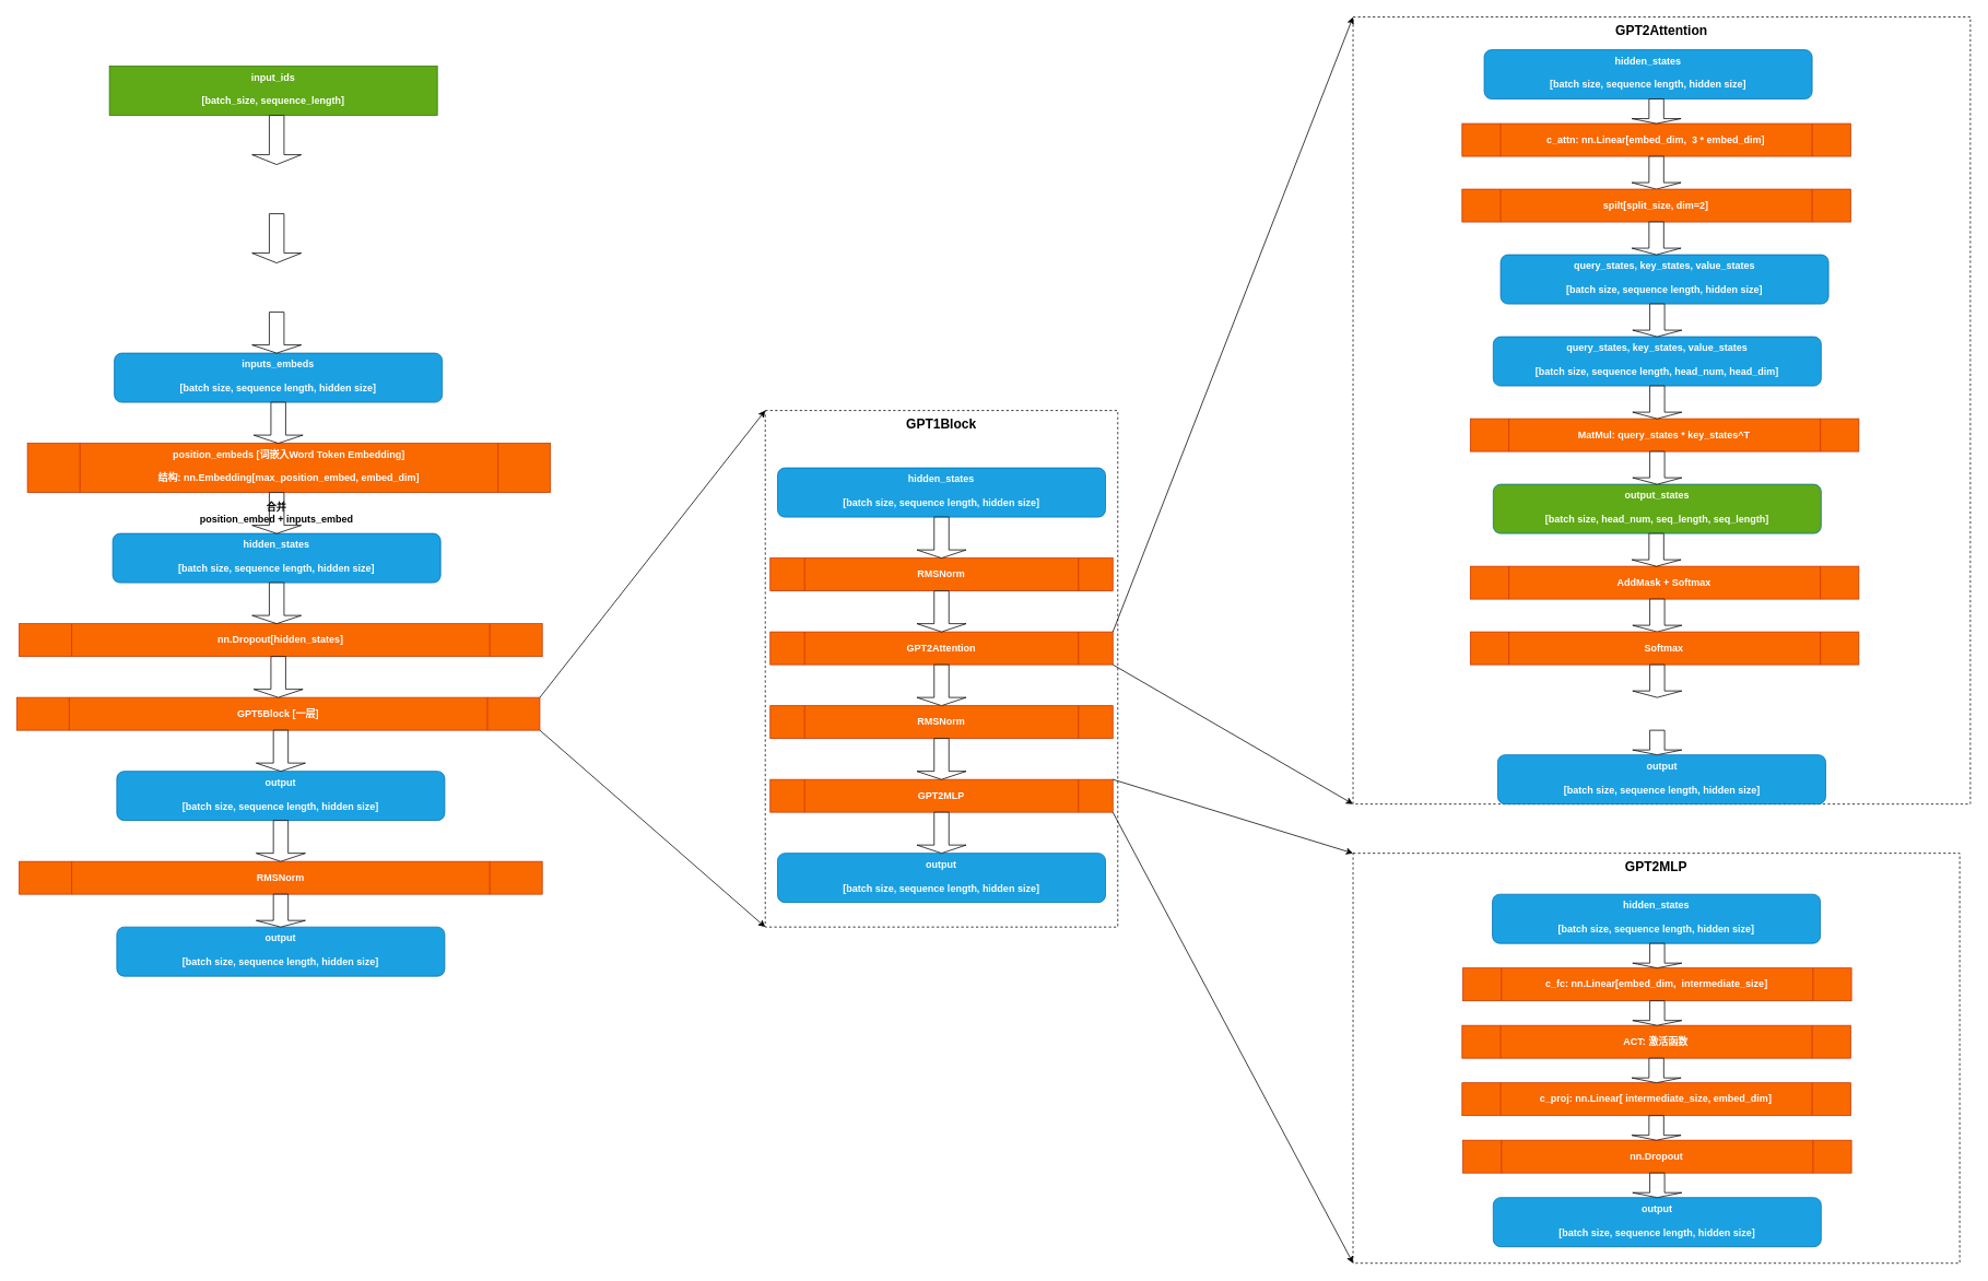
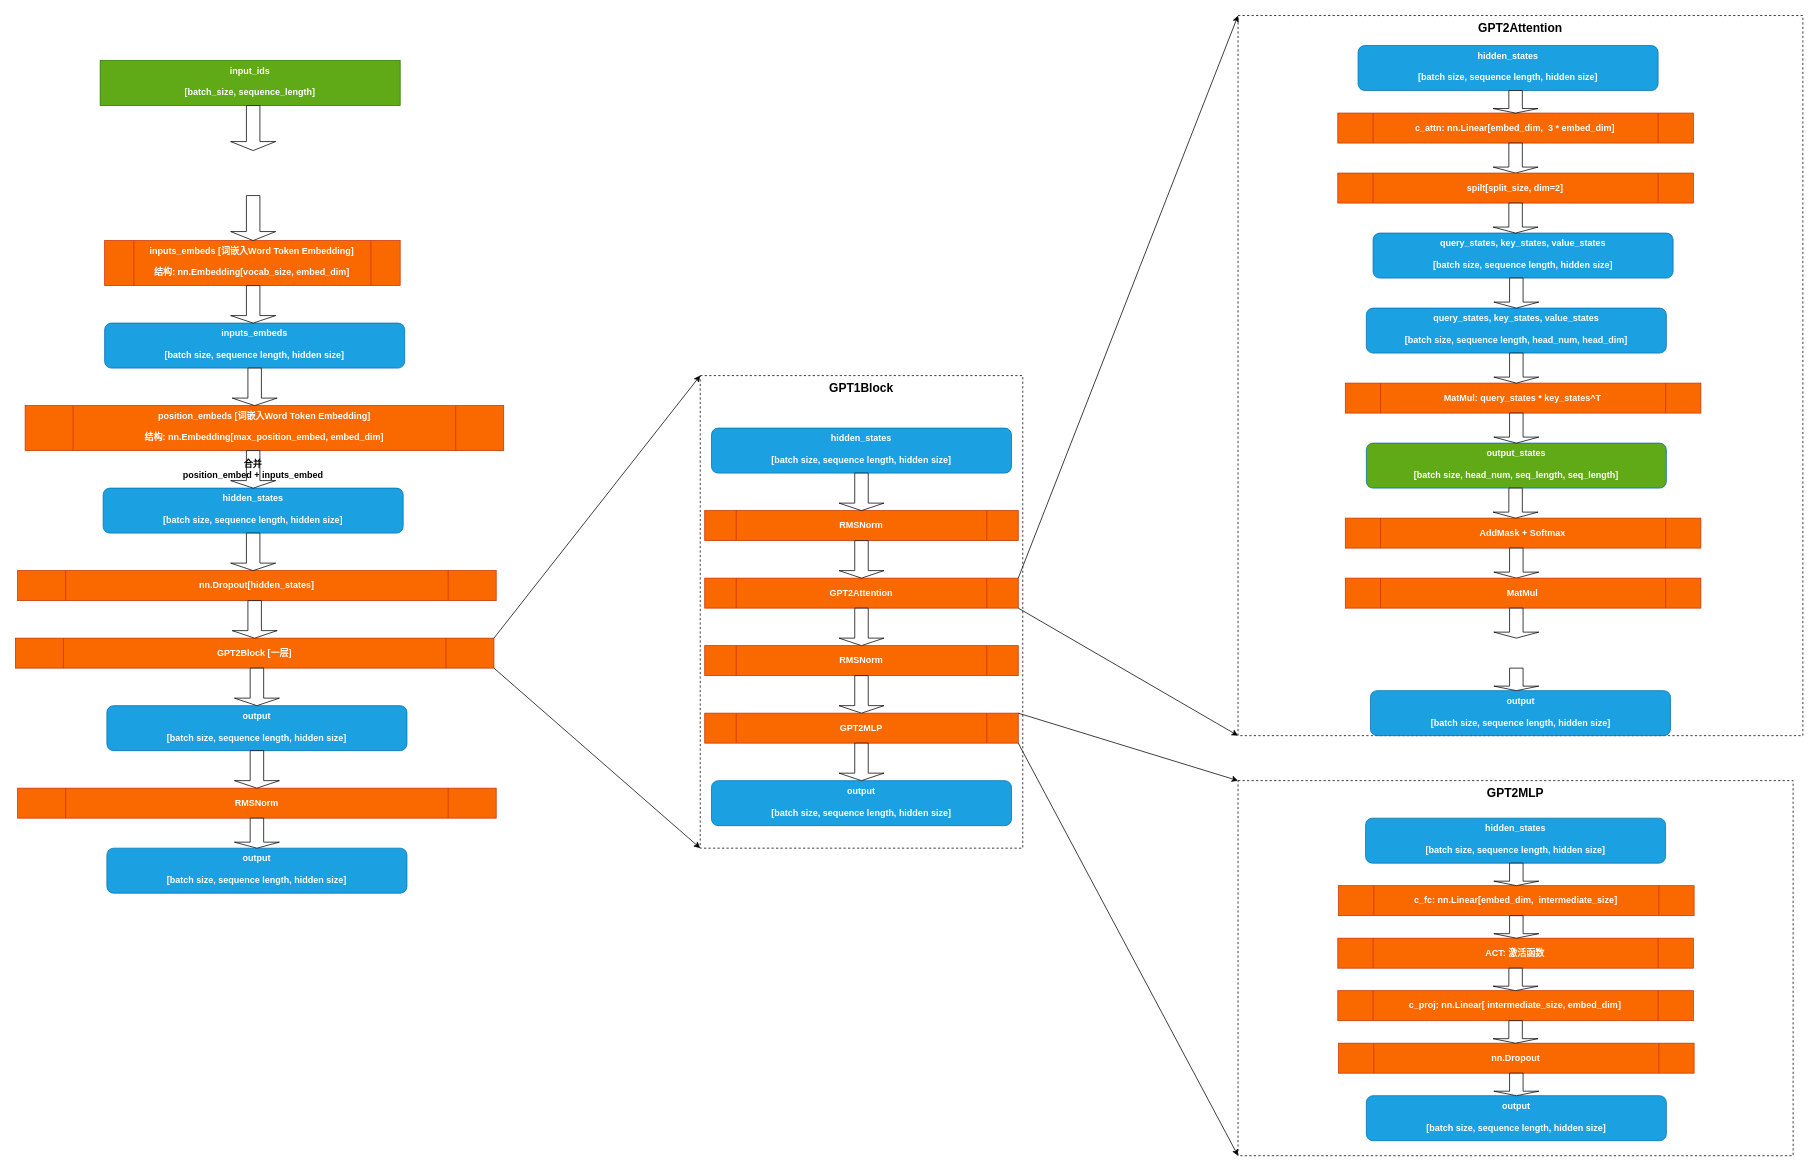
+ <mxCell id="4" value="&lt;b&gt;inputs_embeds [词嵌入Word Token Embedding]&lt;br&gt;&lt;br&gt;结构: nn.Embedding[vocab_size, embed_dim]&lt;br&gt;&lt;/b&gt;" style="shape=process;whiteSpace=wrap;html=1;backgroundOutline=1;fillColor=#fa6800;fontColor=#FFFFFF;strokeColor=#C73500;verticalAlign=top;" vertex="1" parent="1"><mxGeometry x="139" y="320" width="394" height="60" as="geometry" /></mxCell>
- <mxCell id="56" value="&lt;b&gt;Softmax&lt;/b&gt;" style="shape=process;whiteSpace=wrap;html=1;backgroundOutline=1;fillColor=#fa6800;fontColor=#FFFFFF;strokeColor=#C73500;verticalAlign=middle;" vertex="1" parent="1"><mxGeometry x="1793" y="770" width="474" height="40" as="geometry" /></mxCell>
+ <mxCell id="56" value="&lt;b&gt;MatMul&lt;/b&gt;" style="shape=process;whiteSpace=wrap;html=1;backgroundOutline=1;fillColor=#fa6800;fontColor=#FFFFFF;strokeColor=#C73500;verticalAlign=middle;" vertex="1" parent="1"><mxGeometry x="1793" y="770" width="474" height="40" as="geometry" /></mxCell>
- <mxCell id="15" value="&lt;b&gt;GPT5Block [一层]&lt;/b&gt;" style="shape=process;whiteSpace=wrap;html=1;backgroundOutline=1;fillColor=#fa6800;fontColor=#FFFFFF;strokeColor=#C73500;verticalAlign=middle;" vertex="1" parent="1"><mxGeometry x="20" y="850" width="638" height="40" as="geometry" /></mxCell>
+ <mxCell id="15" value="&lt;b&gt;GPT2Block [一层]&lt;/b&gt;" style="shape=process;whiteSpace=wrap;html=1;backgroundOutline=1;fillColor=#fa6800;fontColor=#FFFFFF;strokeColor=#C73500;verticalAlign=middle;" vertex="1" parent="1"><mxGeometry x="20" y="850" width="638" height="40" as="geometry" /></mxCell>
